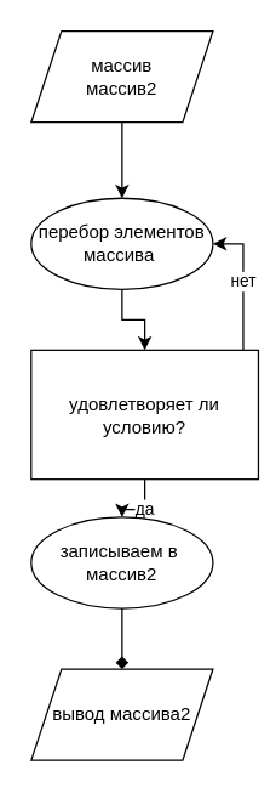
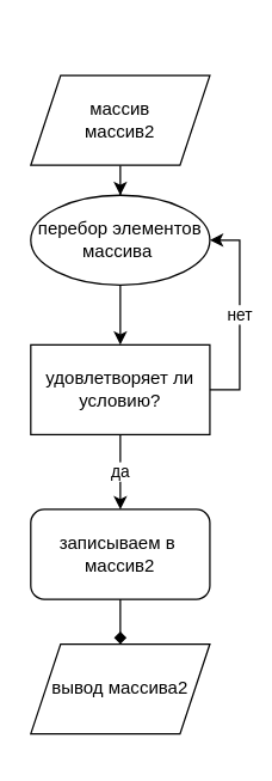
- <mxCell id="3" value="массив&lt;br&gt;массив2" style="shape=parallelogram;perimeter=parallelogramPerimeter;whiteSpace=wrap;html=1;fixedSize=1;" vertex="1" parent="1"><mxGeometry x="20" y="20" width="120" height="60" as="geometry" /></mxCell>
+ <mxCell id="3" value="массив&lt;br&gt;массив2" style="shape=parallelogram;perimeter=parallelogramPerimeter;whiteSpace=wrap;html=1;fixedSize=1;" vertex="1" parent="1"><mxGeometry x="20" y="50" width="120" height="60" as="geometry" /></mxCell>
- <mxCell id="8" value="удовлетворяет ли условию?" style="rounded=0;whiteSpace=wrap;html=1;" vertex="1" parent="1"><mxGeometry x="20" y="230" width="150" height="85" as="geometry" /></mxCell>
+ <mxCell id="8" value="удовлетворяет ли условию?" style="rounded=0;whiteSpace=wrap;html=1;" vertex="1" parent="1"><mxGeometry x="20" y="230" width="120" height="60" as="geometry" /></mxCell>
- <mxCell id="10" value="записываем в&amp;nbsp;&lt;br&gt;массив2" style="ellipse;whiteSpace=wrap;html=1;" vertex="1" parent="1"><mxGeometry x="20" y="340" width="120" height="60" as="geometry" /></mxCell>
+ <mxCell id="10" value="записываем в&amp;nbsp;&lt;br&gt;массив2" style="rounded=1;whiteSpace=wrap;html=1;" vertex="1" parent="1"><mxGeometry x="20" y="340" width="120" height="60" as="geometry" /></mxCell>
- <mxCell id="11" value="вывод массива2" style="shape=parallelogram;perimeter=parallelogramPerimeter;whiteSpace=wrap;html=1;fixedSize=1;" vertex="1" parent="1"><mxGeometry x="20" y="440" width="120" height="60" as="geometry" /></mxCell>
+ <mxCell id="11" value="вывод массива2" style="shape=parallelogram;perimeter=parallelogramPerimeter;whiteSpace=wrap;html=1;fixedSize=1;" vertex="1" parent="1"><mxGeometry x="20" y="430" width="120" height="60" as="geometry" /></mxCell>
